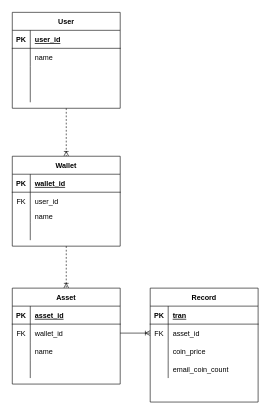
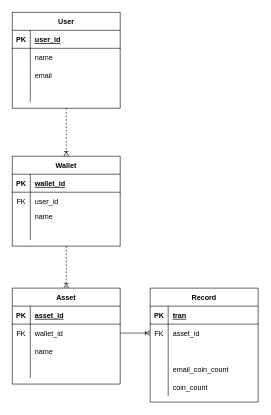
+ <mxCell id="12" value="email" style="shape=partialRectangle;connectable=0;fillColor=none;top=0;left=0;bottom=0;right=0;align=left;spacingLeft=6;overflow=hidden;" vertex="1" parent="10"><mxGeometry x="30" width="150" height="30" as="geometry"><mxRectangle width="150" height="30" as="alternateBounds" /></mxGeometry></mxCell>
- <mxCell id="52" value="coin_price" style="shape=partialRectangle;connectable=0;fillColor=none;top=0;left=0;bottom=0;right=0;align=left;spacingLeft=6;overflow=hidden;" vertex="1" parent="50"><mxGeometry x="30" width="150" height="30" as="geometry"><mxRectangle width="150" height="30" as="alternateBounds" /></mxGeometry></mxCell>
+ <mxCell id="58" value="coin_count" style="shape=partialRectangle;connectable=0;fillColor=none;top=0;left=0;bottom=0;right=0;align=left;spacingLeft=6;overflow=hidden;" vertex="1" parent="56"><mxGeometry x="30" width="150" height="30" as="geometry"><mxRectangle width="150" height="30" as="alternateBounds" /></mxGeometry></mxCell>
